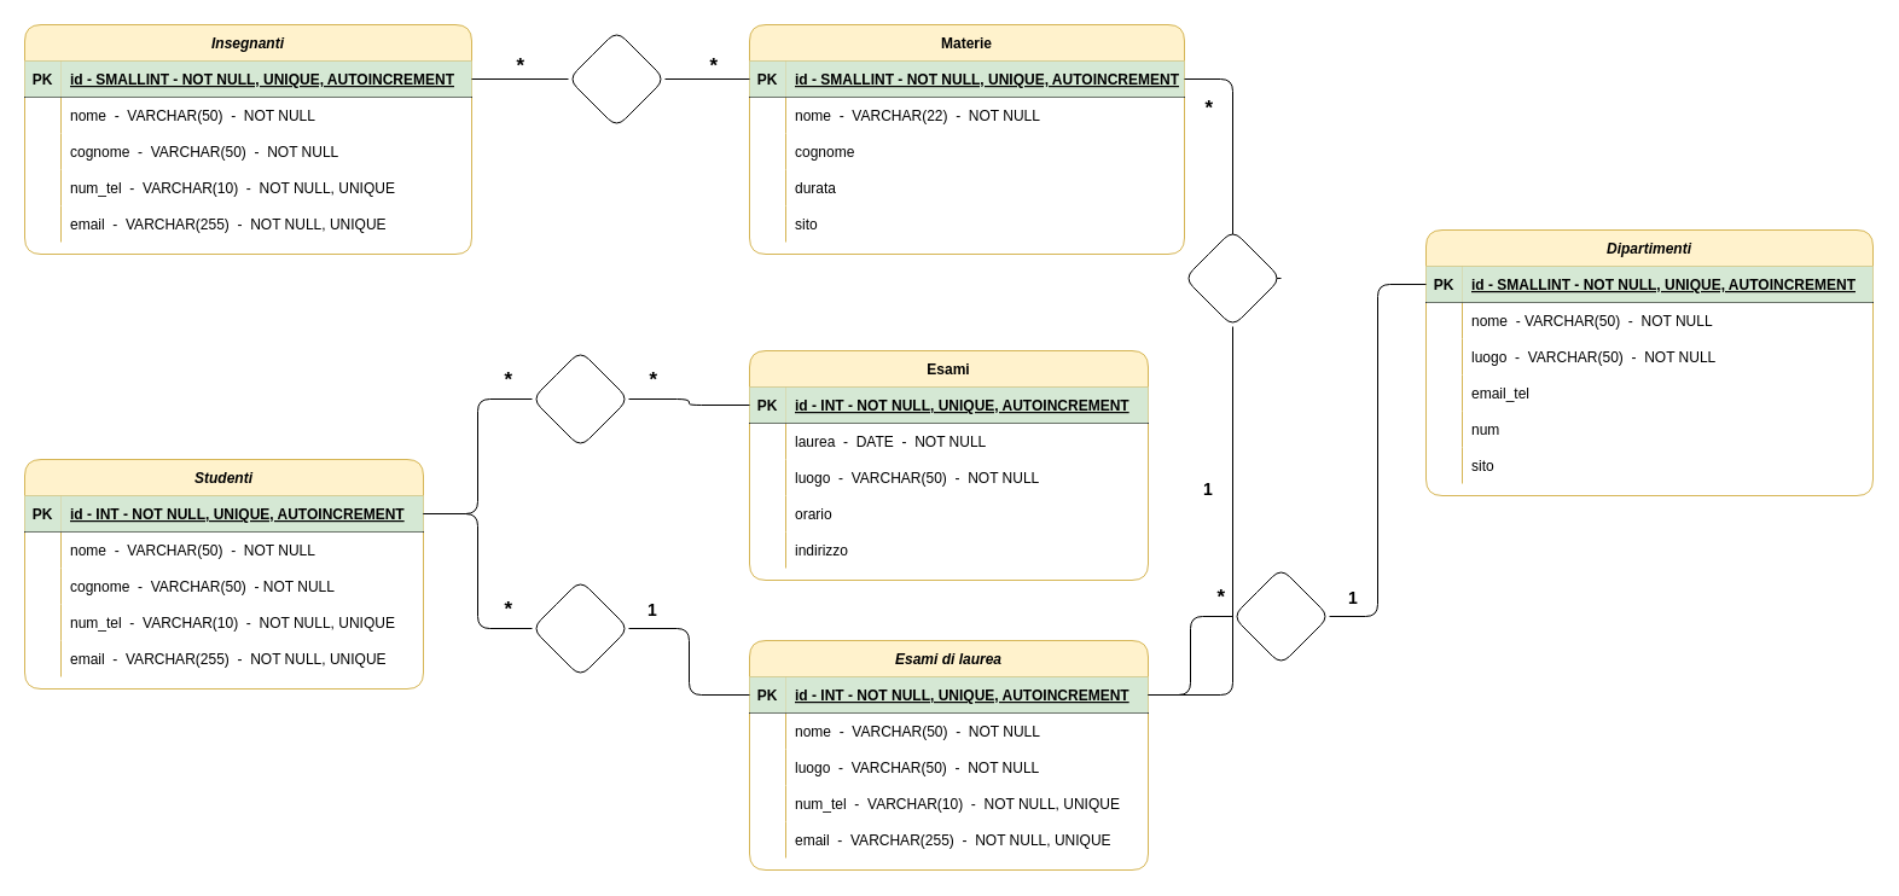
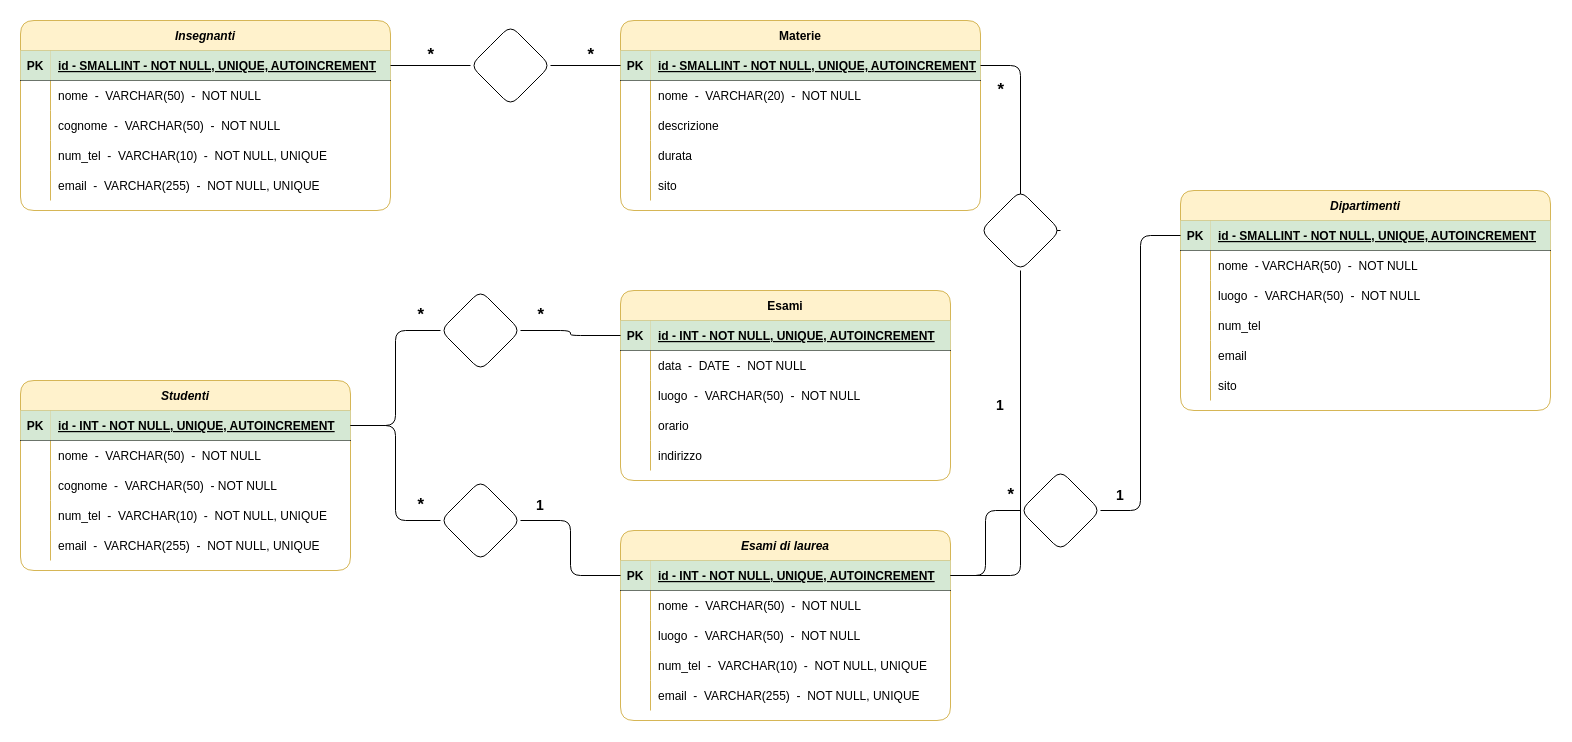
- <mxCell id="91" value="nome  -  VARCHAR(22)  -  NOT NULL" style="shape=partialRectangle;connectable=0;fillColor=none;top=0;left=0;bottom=0;right=0;align=left;spacingLeft=6;overflow=hidden;labelBackgroundColor=none;rounded=1;" parent="89" vertex="1"><mxGeometry x="30" width="330" height="30" as="geometry"><mxRectangle width="330" height="30" as="alternateBounds" /></mxGeometry></mxCell>
+ <mxCell id="91" value="nome  -  VARCHAR(20)  -  NOT NULL" style="shape=partialRectangle;connectable=0;fillColor=none;top=0;left=0;bottom=0;right=0;align=left;spacingLeft=6;overflow=hidden;labelBackgroundColor=none;rounded=1;" parent="89" vertex="1"><mxGeometry x="30" width="330" height="30" as="geometry"><mxRectangle width="330" height="30" as="alternateBounds" /></mxGeometry></mxCell>
- <mxCell id="94" value="cognome" style="shape=partialRectangle;connectable=0;fillColor=none;top=0;left=0;bottom=0;right=0;align=left;spacingLeft=6;overflow=hidden;labelBackgroundColor=none;rounded=1;" vertex="1" parent="92"><mxGeometry x="30" width="330" height="30" as="geometry"><mxRectangle width="330" height="30" as="alternateBounds" /></mxGeometry></mxCell>
+ <mxCell id="94" value="descrizione" style="shape=partialRectangle;connectable=0;fillColor=none;top=0;left=0;bottom=0;right=0;align=left;spacingLeft=6;overflow=hidden;labelBackgroundColor=none;rounded=1;" vertex="1" parent="92"><mxGeometry x="30" width="330" height="30" as="geometry"><mxRectangle width="330" height="30" as="alternateBounds" /></mxGeometry></mxCell>
- <mxCell id="14" value="email_tel" style="shape=partialRectangle;connectable=0;fillColor=none;top=0;left=0;bottom=0;right=0;align=left;spacingLeft=6;overflow=hidden;rounded=1;" vertex="1" parent="12"><mxGeometry x="30" width="340" height="30" as="geometry"><mxRectangle width="340" height="30" as="alternateBounds" /></mxGeometry></mxCell>
+ <mxCell id="14" value="num_tel" style="shape=partialRectangle;connectable=0;fillColor=none;top=0;left=0;bottom=0;right=0;align=left;spacingLeft=6;overflow=hidden;rounded=1;" vertex="1" parent="12"><mxGeometry x="30" width="340" height="30" as="geometry"><mxRectangle width="340" height="30" as="alternateBounds" /></mxGeometry></mxCell>
- <mxCell id="17" value="num" style="shape=partialRectangle;connectable=0;fillColor=none;top=0;left=0;bottom=0;right=0;align=left;spacingLeft=6;overflow=hidden;rounded=1;" vertex="1" parent="15"><mxGeometry x="30" width="340" height="30" as="geometry"><mxRectangle width="340" height="30" as="alternateBounds" /></mxGeometry></mxCell>
+ <mxCell id="17" value="email" style="shape=partialRectangle;connectable=0;fillColor=none;top=0;left=0;bottom=0;right=0;align=left;spacingLeft=6;overflow=hidden;rounded=1;" vertex="1" parent="15"><mxGeometry x="30" width="340" height="30" as="geometry"><mxRectangle width="340" height="30" as="alternateBounds" /></mxGeometry></mxCell>
- <mxCell id="75" value="laurea  -  DATE  -  NOT NULL" style="shape=partialRectangle;connectable=0;fillColor=none;top=0;left=0;bottom=0;right=0;align=left;spacingLeft=6;overflow=hidden;labelBackgroundColor=none;rounded=1;" parent="73" vertex="1"><mxGeometry x="30" width="300" height="30" as="geometry"><mxRectangle width="300" height="30" as="alternateBounds" /></mxGeometry></mxCell>
+ <mxCell id="75" value="data  -  DATE  -  NOT NULL" style="shape=partialRectangle;connectable=0;fillColor=none;top=0;left=0;bottom=0;right=0;align=left;spacingLeft=6;overflow=hidden;labelBackgroundColor=none;rounded=1;" parent="73" vertex="1"><mxGeometry x="30" width="300" height="30" as="geometry"><mxRectangle width="300" height="30" as="alternateBounds" /></mxGeometry></mxCell>
